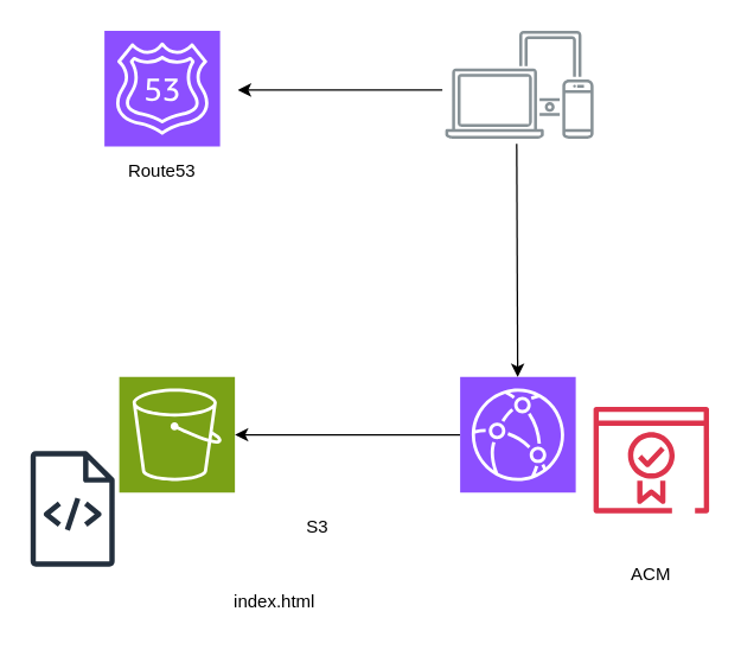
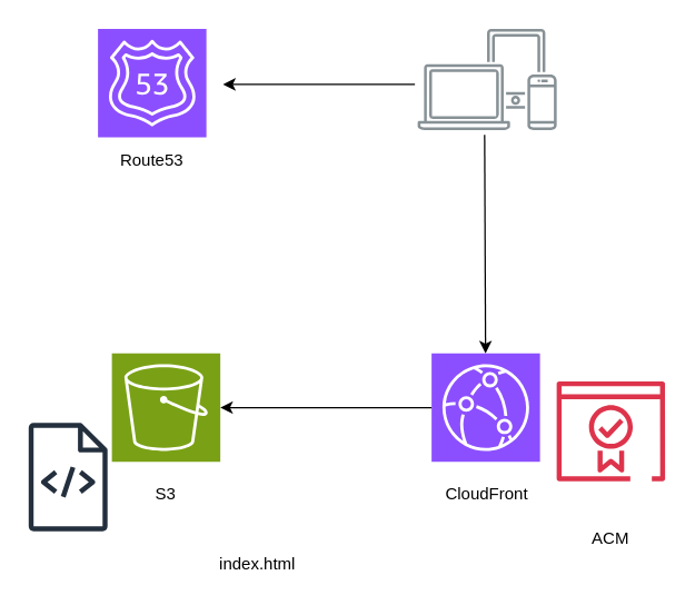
- <mxCell id="13" value="S3" style="text;html=1;align=center;verticalAlign=middle;whiteSpace=wrap;rounded=0;" vertex="1" parent="1"><mxGeometry x="184" y="340" width="60" height="30" as="geometry" /></mxCell>
+ <mxCell id="13" value="S3" style="text;html=1;align=center;verticalAlign=middle;whiteSpace=wrap;rounded=0;" vertex="1" parent="1"><mxGeometry x="89" y="340" width="60" height="30" as="geometry" /></mxCell>
+ <mxCell id="12" value="CloudFront" style="text;html=1;align=center;verticalAlign=middle;whiteSpace=wrap;rounded=0;" vertex="1" parent="1"><mxGeometry x="320" y="340" width="60" height="30" as="geometry" /></mxCell>
